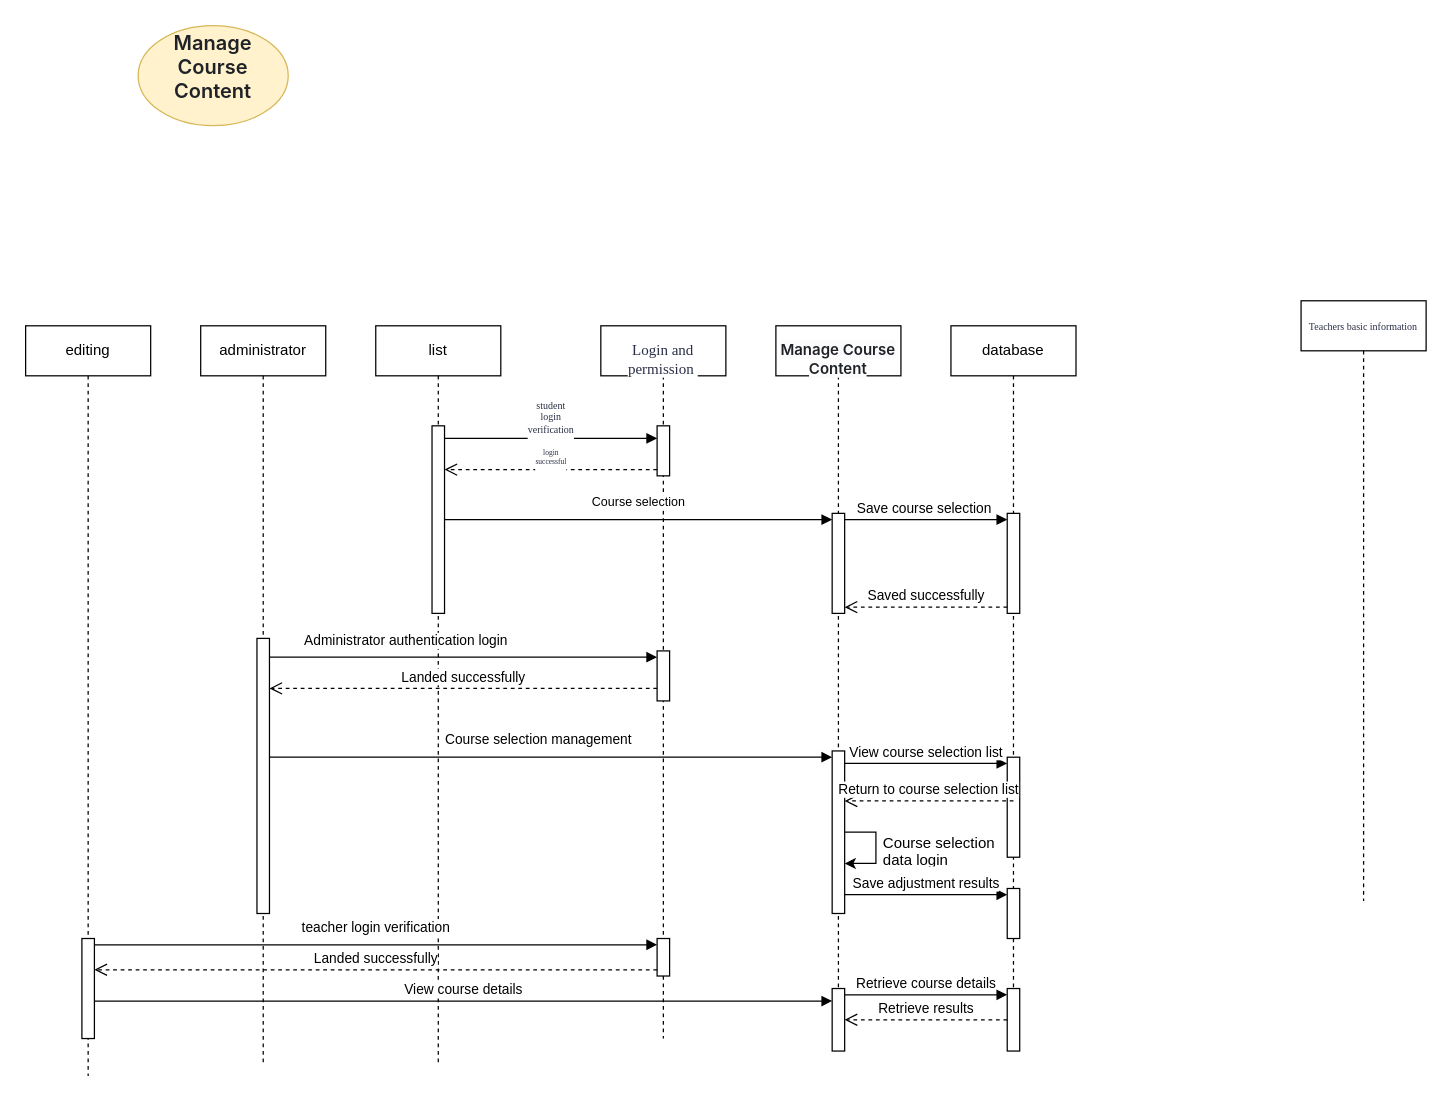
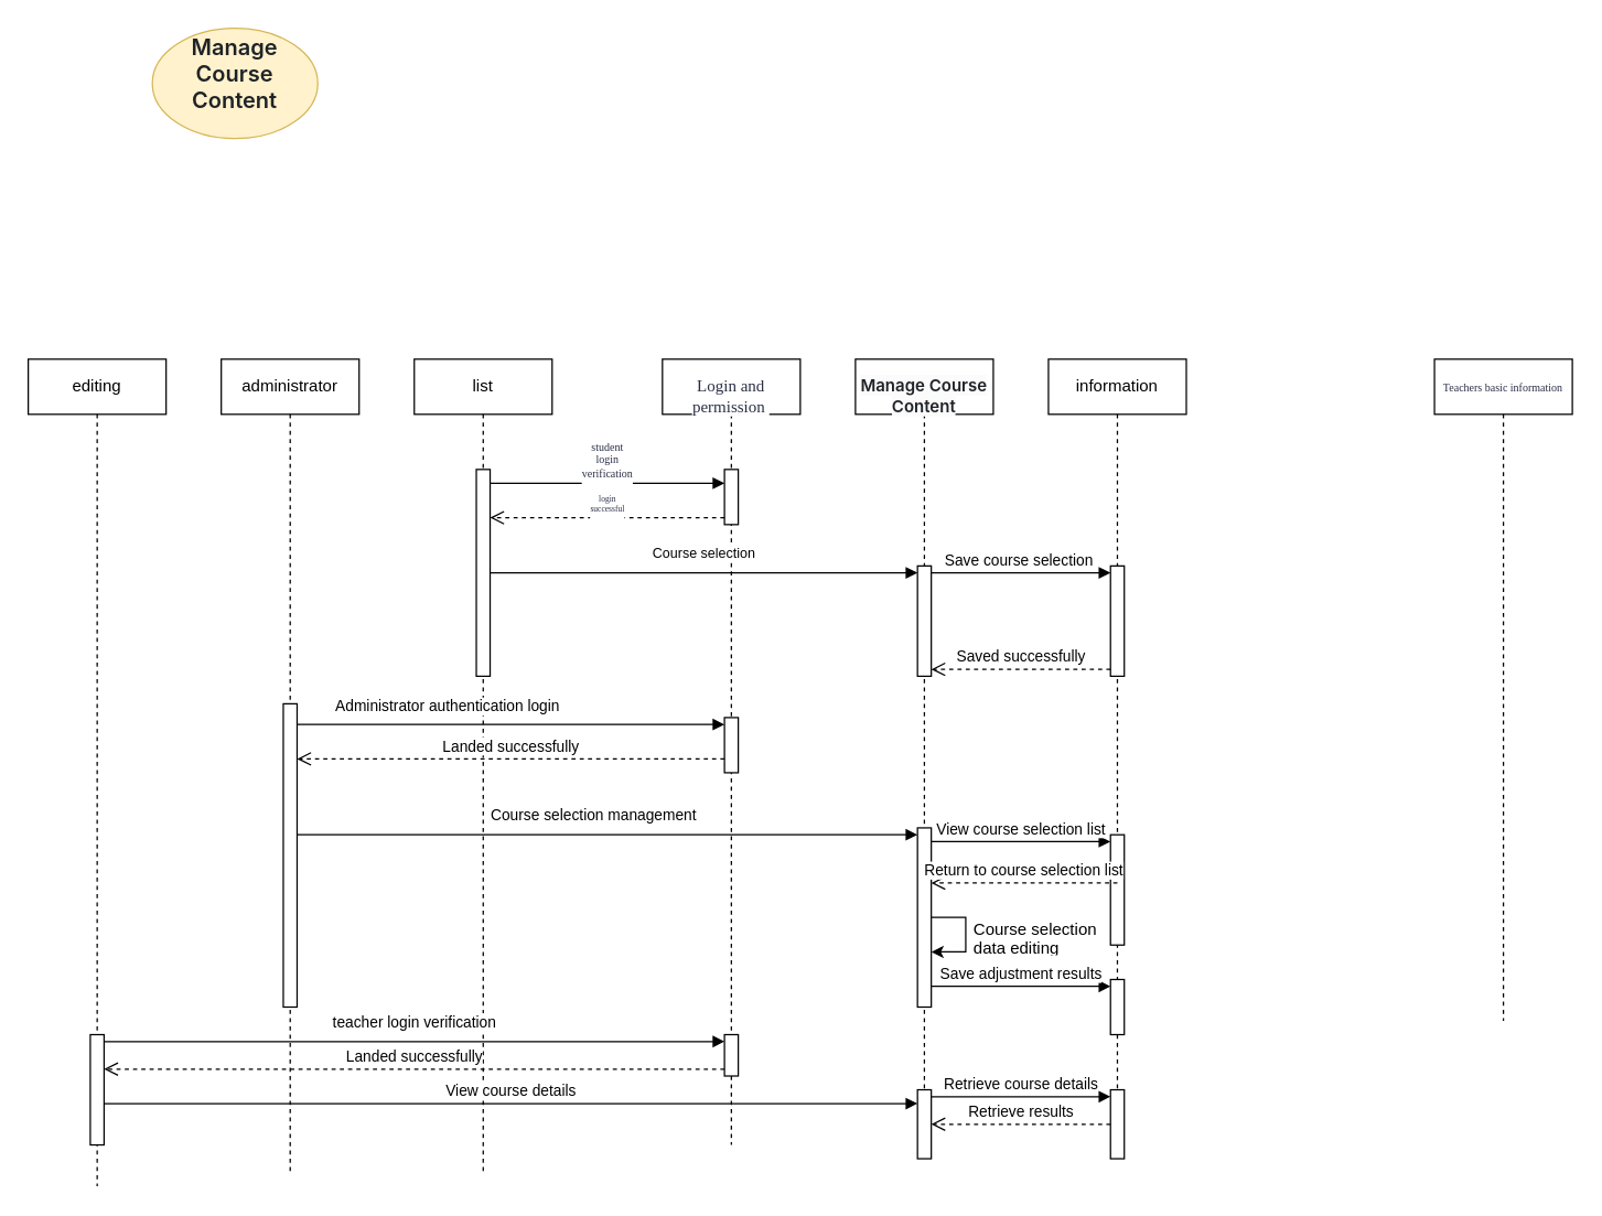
- <mxCell id="6" value="database" style="shape=umlLifeline;perimeter=lifelinePerimeter;whiteSpace=wrap;html=1;container=1;dropTarget=0;collapsible=0;recursiveResize=0;outlineConnect=0;portConstraint=eastwest;newEdgeStyle={&quot;curved&quot;:0,&quot;rounded&quot;:0};" parent="1" vertex="1"><mxGeometry x="760" y="260" width="100" height="580" as="geometry" /></mxCell>
+ <mxCell id="6" value="information" style="shape=umlLifeline;perimeter=lifelinePerimeter;whiteSpace=wrap;html=1;container=1;dropTarget=0;collapsible=0;recursiveResize=0;outlineConnect=0;portConstraint=eastwest;newEdgeStyle={&quot;curved&quot;:0,&quot;rounded&quot;:0};" parent="1" vertex="1"><mxGeometry x="760" y="260" width="100" height="580" as="geometry" /></mxCell>
- <mxCell id="20" value="&lt;span style=&quot;color: rgb(42, 47, 69); font-family: &amp;quot;PingFang SC&amp;quot;; text-align: start; background-color: rgb(255, 255, 255); font-size: 8px;&quot;&gt;Teachers basic information&lt;/span&gt;" style="shape=umlLifeline;perimeter=lifelinePerimeter;whiteSpace=wrap;html=1;container=1;dropTarget=0;collapsible=0;recursiveResize=0;outlineConnect=0;portConstraint=eastwest;newEdgeStyle={&quot;curved&quot;:0,&quot;rounded&quot;:0};" parent="1" vertex="1"><mxGeometry x="1040" y="240" width="100" height="480" as="geometry" /></mxCell>
+ <mxCell id="20" value="&lt;span style=&quot;color: rgb(42, 47, 69); font-family: &amp;quot;PingFang SC&amp;quot;; text-align: start; background-color: rgb(255, 255, 255); font-size: 8px;&quot;&gt;Teachers basic information&lt;/span&gt;" style="shape=umlLifeline;perimeter=lifelinePerimeter;whiteSpace=wrap;html=1;container=1;dropTarget=0;collapsible=0;recursiveResize=0;outlineConnect=0;portConstraint=eastwest;newEdgeStyle={&quot;curved&quot;:0,&quot;rounded&quot;:0};" parent="1" vertex="1"><mxGeometry x="1040" y="260" width="100" height="480" as="geometry" /></mxCell>
- <mxCell id="31" value="Course selection data login" style="text;strokeColor=none;fillColor=none;align=left;verticalAlign=top;spacingLeft=4;spacingRight=4;overflow=hidden;rotatable=0;points=[[0,0.5],[1,0.5]];portConstraint=eastwest;whiteSpace=wrap;html=1;" parent="1" vertex="1"><mxGeometry x="700" y="660" width="100" height="30" as="geometry" /></mxCell>
+ <mxCell id="31" value="Course selection data editing" style="text;strokeColor=none;fillColor=none;align=left;verticalAlign=top;spacingLeft=4;spacingRight=4;overflow=hidden;rotatable=0;points=[[0,0.5],[1,0.5]];portConstraint=eastwest;whiteSpace=wrap;html=1;" parent="1" vertex="1"><mxGeometry x="700" y="660" width="100" height="30" as="geometry" /></mxCell>
